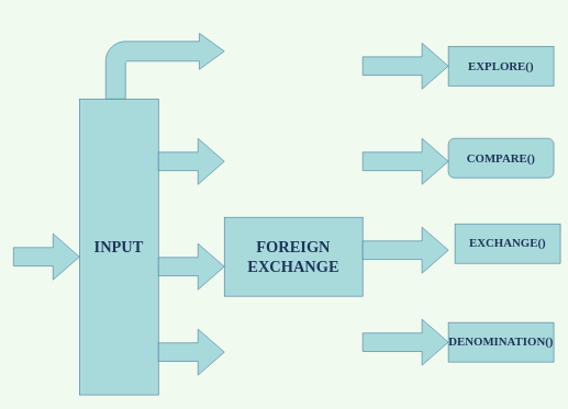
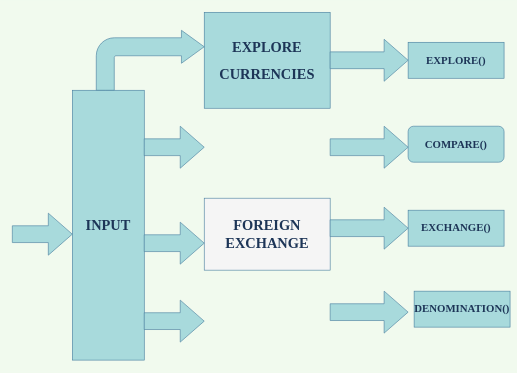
+ <mxCell id="3" value="&lt;h1&gt;&lt;font face=&quot;Times New Roman&quot;&gt;EXPLORE&lt;/font&gt;&lt;/h1&gt;&lt;h1&gt;&lt;font face=&quot;Times New Roman&quot;&gt;CURRENCIES&lt;/font&gt;&lt;/h1&gt;" style="rounded=0;whiteSpace=wrap;html=1;fillColor=#A8DADC;strokeColor=#457B9D;fontColor=#1D3557;" vertex="1" parent="1"><mxGeometry x="340" y="20" width="210" height="160" as="geometry" /></mxCell>
- <mxCell id="7" value="&lt;h2&gt;&lt;font face=&quot;Times New Roman&quot;&gt;EXCHANGE()&lt;/font&gt;&lt;/h2&gt;" style="rounded=0;whiteSpace=wrap;html=1;fillColor=#A8DADC;strokeColor=#457B9D;fontColor=#1D3557;" vertex="1" parent="1"><mxGeometry x="690" y="340" width="160" height="60" as="geometry" /></mxCell>
+ <mxCell id="7" value="&lt;h2&gt;&lt;font face=&quot;Times New Roman&quot;&gt;EXCHANGE()&lt;/font&gt;&lt;/h2&gt;" style="rounded=0;whiteSpace=wrap;html=1;fillColor=#A8DADC;strokeColor=#457B9D;fontColor=#1D3557;" vertex="1" parent="1"><mxGeometry x="680" y="350" width="160" height="60" as="geometry" /></mxCell>
- <mxCell id="4" value="&lt;h1&gt;&lt;font face=&quot;Times New Roman&quot;&gt;FOREIGN EXCHANGE&lt;/font&gt;&lt;/h1&gt;" style="rounded=0;whiteSpace=wrap;html=1;fillColor=#A8DADC;strokeColor=#457B9D;fontColor=#1D3557;" vertex="1" parent="1"><mxGeometry x="340" y="330" width="210" height="120" as="geometry" /></mxCell>
+ <mxCell id="4" value="&lt;h1&gt;&lt;font face=&quot;Times New Roman&quot;&gt;FOREIGN EXCHANGE&lt;/font&gt;&lt;/h1&gt;" style="rounded=0;whiteSpace=wrap;html=1;fillColor=#f5f5f5;strokeColor=#457B9D;fontColor=#1D3557;" vertex="1" parent="1"><mxGeometry x="340" y="330" width="210" height="120" as="geometry" /></mxCell>
- <mxCell id="8" value="&lt;h2&gt;&lt;font face=&quot;Times New Roman&quot;&gt;DENOMINATION()&lt;/font&gt;&lt;/h2&gt;" style="rounded=0;whiteSpace=wrap;html=1;fillColor=#A8DADC;strokeColor=#457B9D;fontColor=#1D3557;" vertex="1" parent="1"><mxGeometry x="680" y="490" width="160" height="60" as="geometry" /></mxCell>
+ <mxCell id="8" value="&lt;h2&gt;&lt;font face=&quot;Times New Roman&quot;&gt;DENOMINATION()&lt;/font&gt;&lt;/h2&gt;" style="rounded=0;whiteSpace=wrap;html=1;fillColor=#A8DADC;strokeColor=#457B9D;fontColor=#1D3557;" vertex="1" parent="1"><mxGeometry x="690" y="485" width="160" height="60" as="geometry" /></mxCell>
